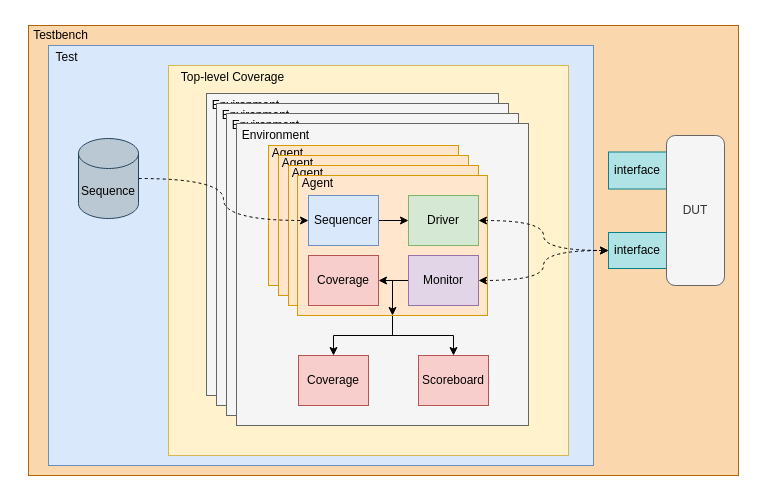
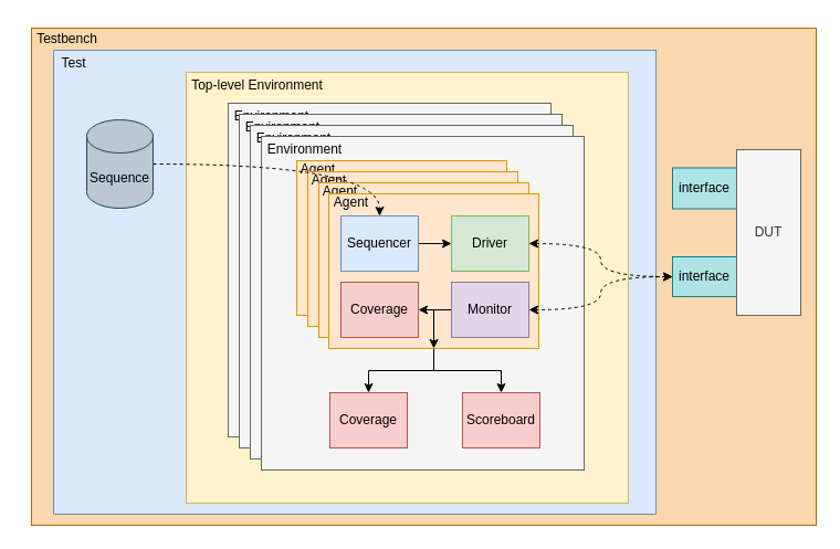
- <mxCell id="175" value="Top-level Coverage" style="text;html=1;align=center;verticalAlign=middle;resizable=0;points=[];autosize=1;strokeColor=none;fillColor=none;" vertex="1" parent="1"><mxGeometry x="162" y="62" width="140" height="30" as="geometry" /></mxCell>
+ <mxCell id="175" value="Top-level Environment" style="text;html=1;align=center;verticalAlign=middle;resizable=0;points=[];autosize=1;strokeColor=none;fillColor=none;" vertex="1" parent="1"><mxGeometry x="162" y="62" width="140" height="30" as="geometry" /></mxCell>
- <mxCell id="178" value="Sequence" style="shape=cylinder3;whiteSpace=wrap;html=1;boundedLbl=1;backgroundOutline=1;size=15;fillColor=#bac8d3;strokeColor=#23445d;" vertex="1" parent="1"><mxGeometry x="78" y="138" width="60" height="80" as="geometry" /></mxCell>
+ <mxCell id="178" value="Sequence" style="shape=cylinder3;whiteSpace=wrap;html=1;boundedLbl=1;backgroundOutline=1;size=15;fillColor=#bac8d3;strokeColor=#23445d;" vertex="1" parent="1"><mxGeometry x="78" y="108" width="60" height="80" as="geometry" /></mxCell>
- <mxCell id="182" value="DUT" style="whiteSpace=wrap;html=1;fillColor=#f5f5f5;fontColor=#333333;strokeColor=#666666;rounded=1;" vertex="1" parent="1"><mxGeometry x="666" y="135" width="58" height="150" as="geometry" /></mxCell>
+ <mxCell id="182" value="DUT" style="rounded=0;whiteSpace=wrap;html=1;fillColor=#f5f5f5;fontColor=#333333;strokeColor=#666666;" vertex="1" parent="1"><mxGeometry x="666" y="135" width="58" height="150" as="geometry" /></mxCell>
